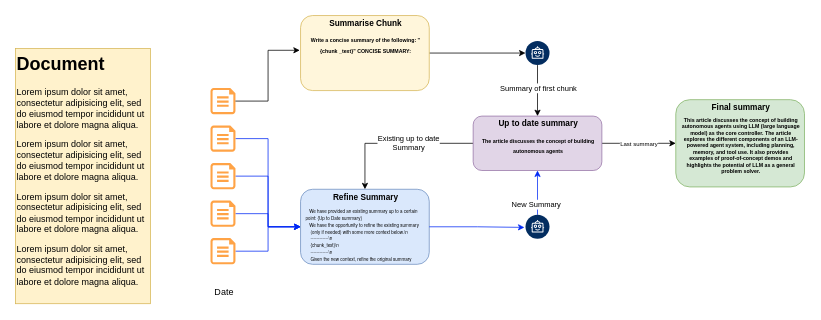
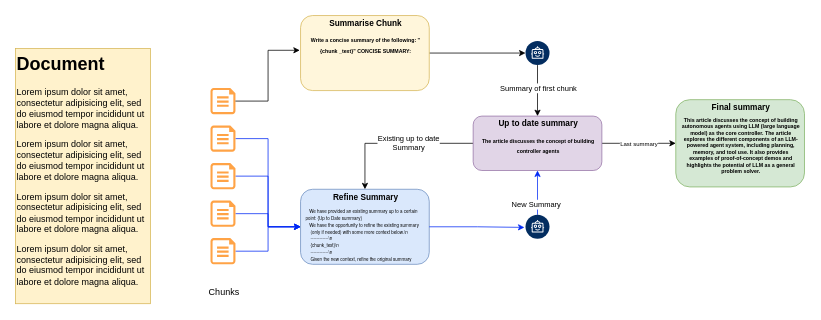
- <mxCell id="22" value="&lt;h1 style=&quot;text-align: center; font-size: 11px;&quot;&gt;Up to date summary&lt;/h1&gt;&lt;font style=&quot;&quot;&gt;&lt;div style=&quot;text-align: center;&quot;&gt;&lt;span style=&quot;font-size: 7px;&quot;&gt;&lt;b&gt;The article discusses the concept of building autonomous agents&lt;/b&gt;&lt;/span&gt;&lt;br&gt;&lt;/div&gt;&lt;b style=&quot;font-size: 7px;&quot;&gt;&lt;br&gt;&lt;/b&gt;&lt;/font&gt;" style="text;html=1;strokeColor=#9673a6;fillColor=#e1d5e7;spacing=7;spacingTop=-15;whiteSpace=wrap;overflow=hidden;rounded=1;verticalAlign=top;arcSize=16;container=0;" vertex="1" parent="1"><mxGeometry x="630" y="154" width="171.5" height="72.5" as="geometry" /></mxCell>
+ <mxCell id="22" value="&lt;h1 style=&quot;text-align: center; font-size: 11px;&quot;&gt;Up to date summary&lt;/h1&gt;&lt;font style=&quot;&quot;&gt;&lt;div style=&quot;text-align: center;&quot;&gt;&lt;span style=&quot;font-size: 7px;&quot;&gt;&lt;b&gt;The article discusses the concept of building controller agents&lt;/b&gt;&lt;/span&gt;&lt;br&gt;&lt;/div&gt;&lt;b style=&quot;font-size: 7px;&quot;&gt;&lt;br&gt;&lt;/b&gt;&lt;/font&gt;" style="text;html=1;strokeColor=#9673a6;fillColor=#e1d5e7;spacing=7;spacingTop=-15;whiteSpace=wrap;overflow=hidden;rounded=1;verticalAlign=top;arcSize=16;container=0;" vertex="1" parent="1"><mxGeometry x="630" y="154" width="171.5" height="72.5" as="geometry" /></mxCell>
- <mxCell id="14" value="Date&amp;nbsp;" style="text;html=1;align=center;verticalAlign=middle;whiteSpace=wrap;rounded=0;" vertex="1" parent="1"><mxGeometry x="270" y="374" width="60" height="30" as="geometry" /></mxCell>
+ <mxCell id="14" value="Chunks&amp;nbsp;" style="text;html=1;align=center;verticalAlign=middle;whiteSpace=wrap;rounded=0;" vertex="1" parent="1"><mxGeometry x="270" y="374" width="60" height="30" as="geometry" /></mxCell>
